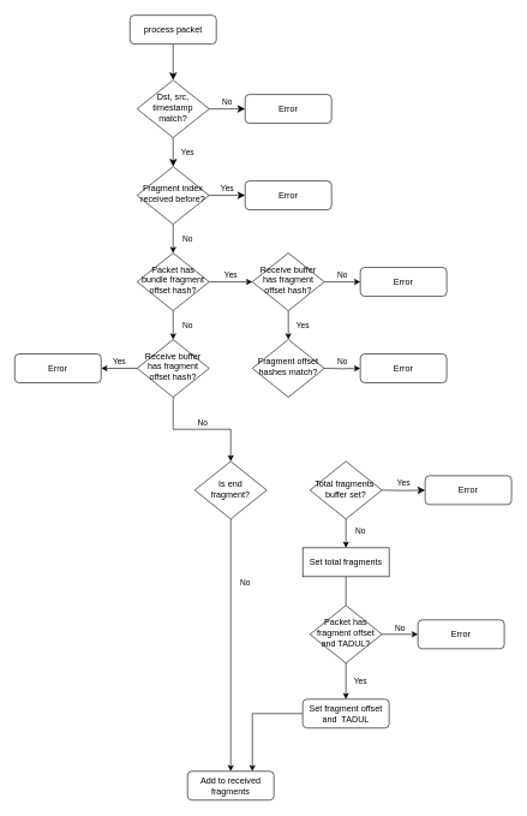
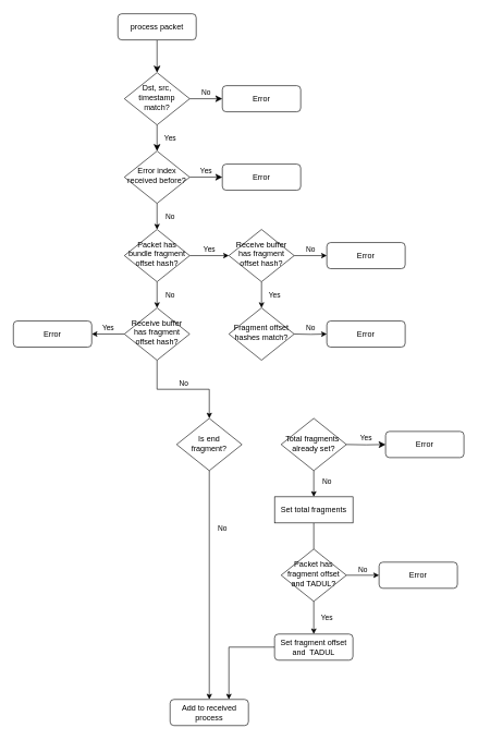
- <mxCell id="10" value="Fragment index received before?" style="rhombus;whiteSpace=wrap;html=1;shadow=0;fontFamily=Helvetica;fontSize=12;align=center;strokeWidth=1;spacing=6;spacingTop=-4;" parent="1" vertex="1"><mxGeometry x="190" y="230" width="100" height="80" as="geometry" /></mxCell>
+ <mxCell id="10" value="Error index received before?" style="rhombus;whiteSpace=wrap;html=1;shadow=0;fontFamily=Helvetica;fontSize=12;align=center;strokeWidth=1;spacing=6;spacingTop=-4;" parent="1" vertex="1"><mxGeometry x="190" y="230" width="100" height="80" as="geometry" /></mxCell>
- <mxCell id="15" value="Total fragments&amp;nbsp; buffer set?" style="rhombus;whiteSpace=wrap;html=1;shadow=0;fontFamily=Helvetica;fontSize=12;align=center;strokeWidth=1;spacing=6;spacingTop=-4;verticalAlign=middle;" vertex="1" parent="1"><mxGeometry x="430" y="639" width="100" height="80" as="geometry" /></mxCell>
+ <mxCell id="15" value="Total fragments&amp;nbsp; already set?" style="rhombus;whiteSpace=wrap;html=1;shadow=0;fontFamily=Helvetica;fontSize=12;align=center;strokeWidth=1;spacing=6;spacingTop=-4;verticalAlign=middle;" vertex="1" parent="1"><mxGeometry x="430" y="639" width="100" height="80" as="geometry" /></mxCell>
- <mxCell id="20" value="Add to received fragments" style="rounded=1;whiteSpace=wrap;html=1;fontSize=12;glass=0;strokeWidth=1;shadow=0;" vertex="1" parent="1"><mxGeometry x="260" y="1069" width="120" height="40" as="geometry" /></mxCell>
+ <mxCell id="20" value="Add to received process" style="rounded=1;whiteSpace=wrap;html=1;fontSize=12;glass=0;strokeWidth=1;shadow=0;" vertex="1" parent="1"><mxGeometry x="260" y="1069" width="120" height="40" as="geometry" /></mxCell>
